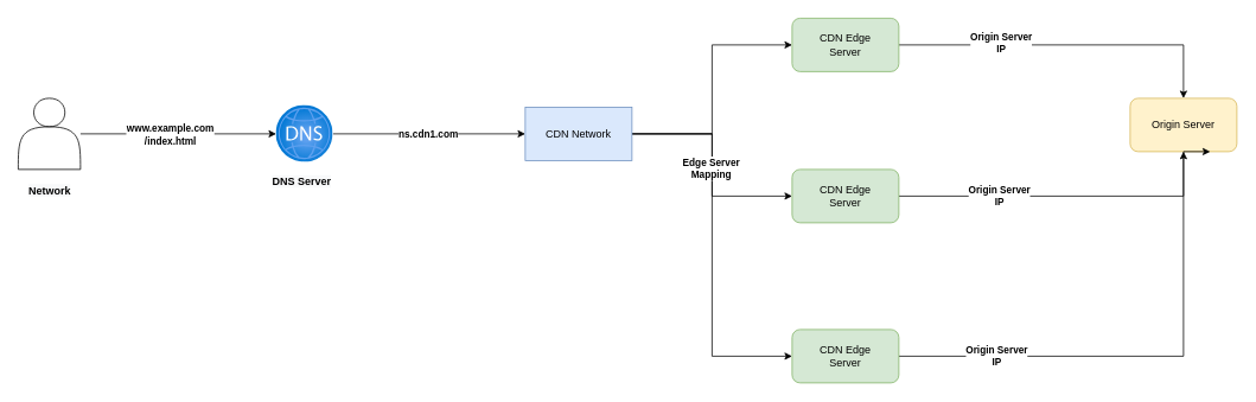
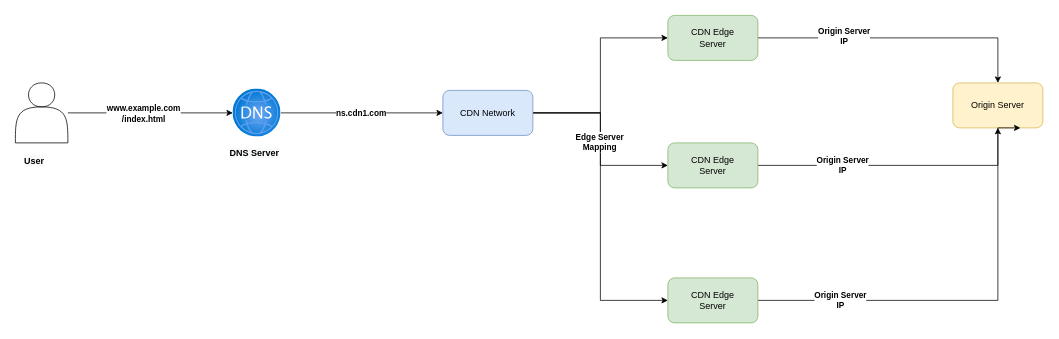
- <mxCell id="12" value="CDN Network" style="whiteSpace=wrap;html=1;fillColor=#dae8fc;strokeColor=#6c8ebf;rounded=0;" vertex="1" parent="1"><mxGeometry x="590" y="120" width="120" height="60" as="geometry" /></mxCell>
+ <mxCell id="12" value="CDN Network" style="rounded=1;whiteSpace=wrap;html=1;fillColor=#dae8fc;strokeColor=#6c8ebf;" vertex="1" parent="1"><mxGeometry x="590" y="120" width="120" height="60" as="geometry" /></mxCell>
- <mxCell id="15" value="&lt;span style=&quot;color: rgb(0, 0, 0); font-family: Helvetica; font-size: 12px; font-style: normal; font-variant-ligatures: normal; font-variant-caps: normal; letter-spacing: normal; orphans: 2; text-align: center; text-indent: 0px; text-transform: none; widows: 2; word-spacing: 0px; -webkit-text-stroke-width: 0px; background-color: rgb(248, 249, 250); text-decoration-thickness: initial; text-decoration-style: initial; text-decoration-color: initial; float: none; display: inline !important;&quot;&gt;&lt;b&gt;Network&lt;/b&gt;&lt;/span&gt;" style="text;whiteSpace=wrap;html=1;" vertex="1" parent="1"><mxGeometry x="30" y="200" width="100" height="40" as="geometry" /></mxCell>
+ <mxCell id="15" value="&lt;span style=&quot;color: rgb(0, 0, 0); font-family: Helvetica; font-size: 12px; font-style: normal; font-variant-ligatures: normal; font-variant-caps: normal; letter-spacing: normal; orphans: 2; text-align: center; text-indent: 0px; text-transform: none; widows: 2; word-spacing: 0px; -webkit-text-stroke-width: 0px; background-color: rgb(248, 249, 250); text-decoration-thickness: initial; text-decoration-style: initial; text-decoration-color: initial; float: none; display: inline !important;&quot;&gt;&lt;b&gt;User&lt;/b&gt;&lt;/span&gt;" style="text;whiteSpace=wrap;html=1;" vertex="1" parent="1"><mxGeometry x="30" y="200" width="100" height="40" as="geometry" /></mxCell>
